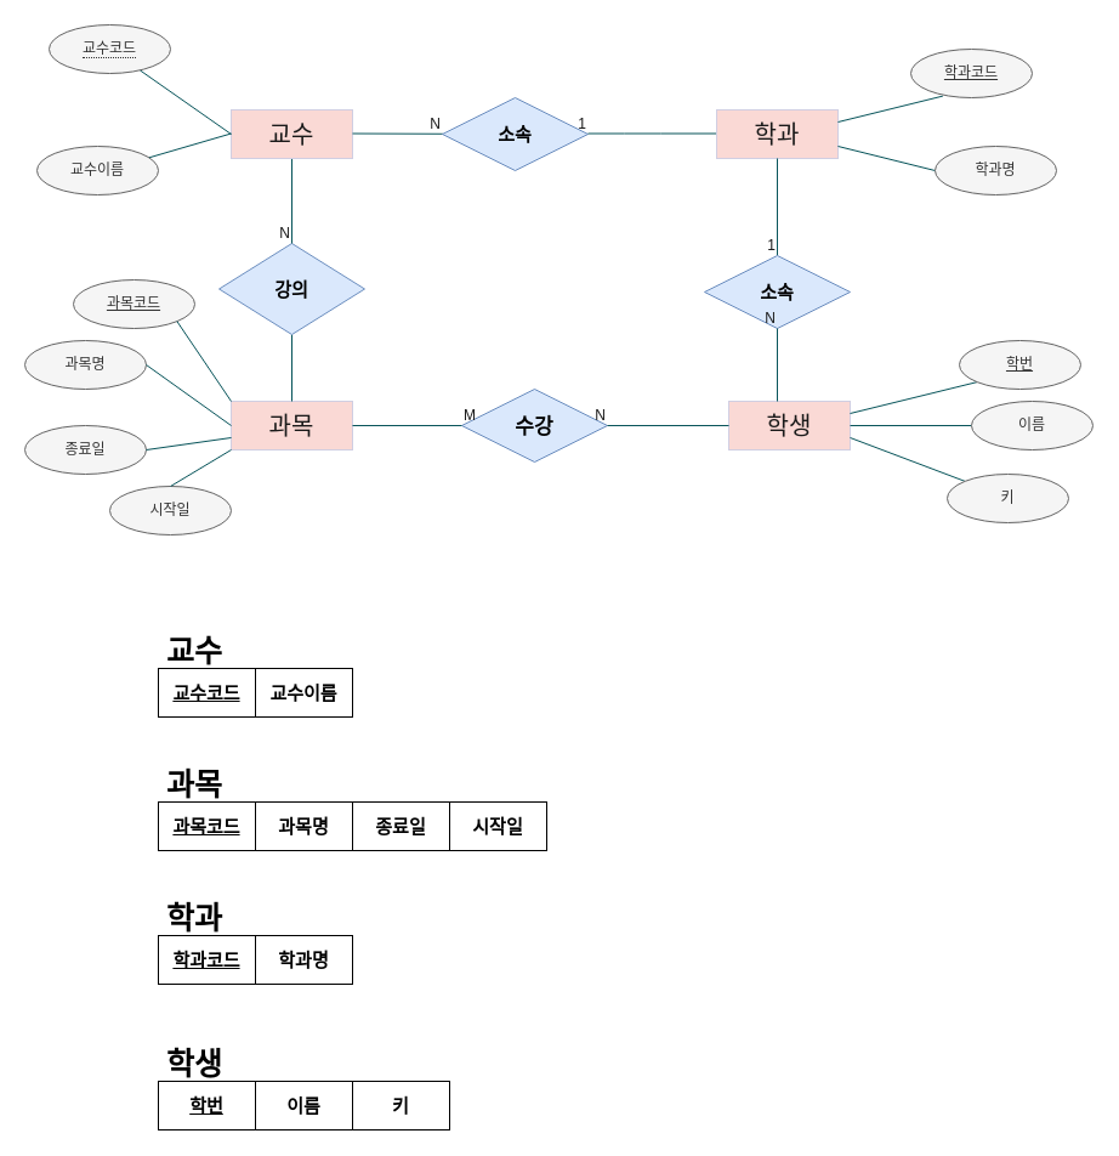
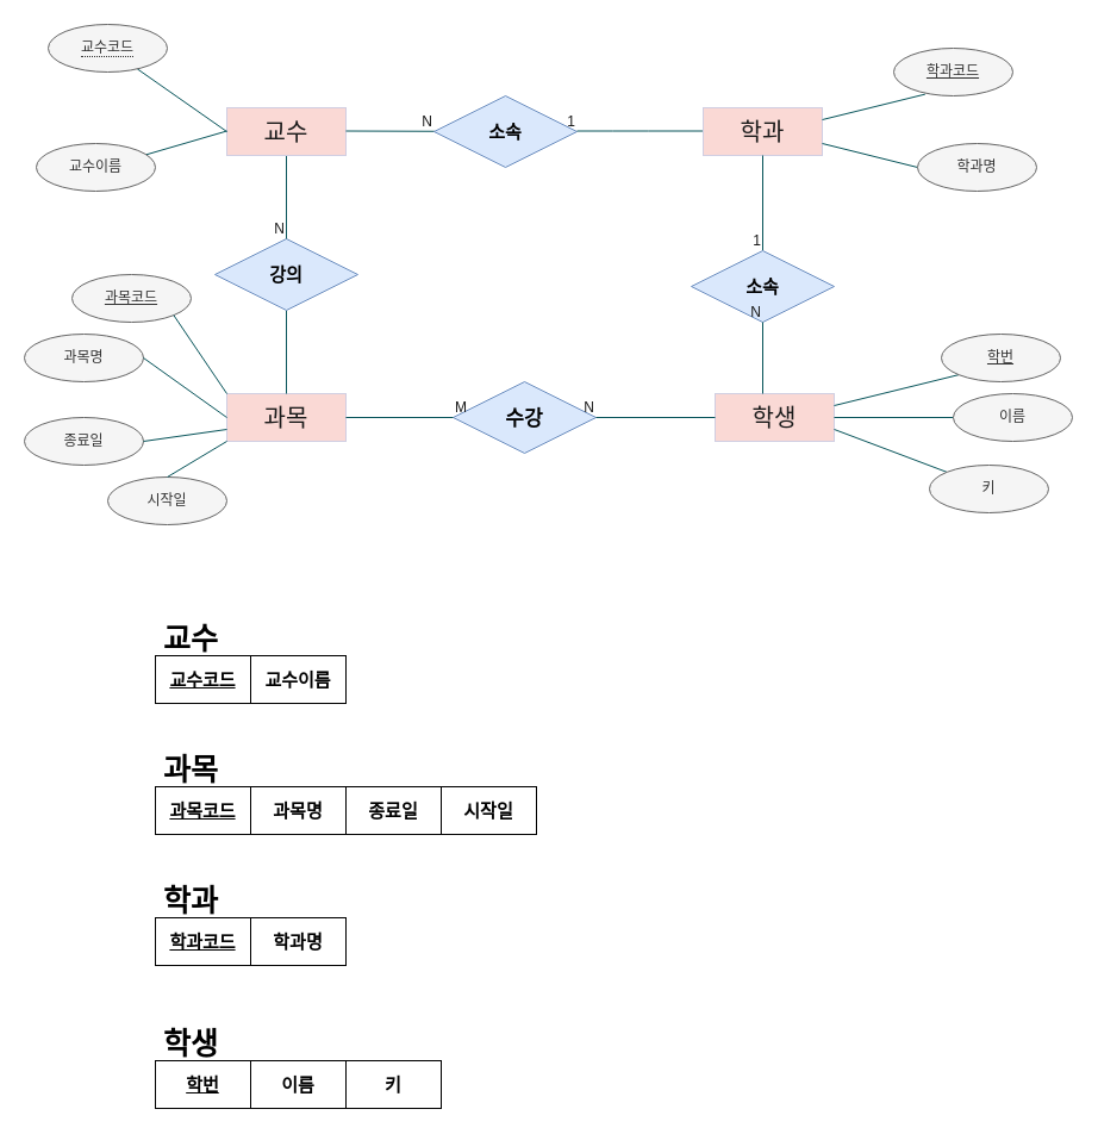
- <mxCell id="20" value="&lt;font style=&quot;font-size: 15px;&quot;&gt;&lt;b&gt;강의&lt;/b&gt;&lt;/font&gt;" style="shape=rhombus;perimeter=rhombusPerimeter;whiteSpace=wrap;html=1;align=center;strokeColor=#6c8ebf;fillColor=#dae8fc;labelBackgroundColor=none;rounded=0;" parent="1" vertex="1"><mxGeometry x="180" y="200" width="120" height="75" as="geometry" /></mxCell>
+ <mxCell id="20" value="&lt;font style=&quot;font-size: 15px;&quot;&gt;&lt;b&gt;강의&lt;/b&gt;&lt;/font&gt;" style="shape=rhombus;perimeter=rhombusPerimeter;whiteSpace=wrap;html=1;align=center;strokeColor=#6c8ebf;fillColor=#dae8fc;labelBackgroundColor=none;rounded=0;" parent="1" vertex="1"><mxGeometry x="180" y="200" width="120" height="60" as="geometry" /></mxCell>
